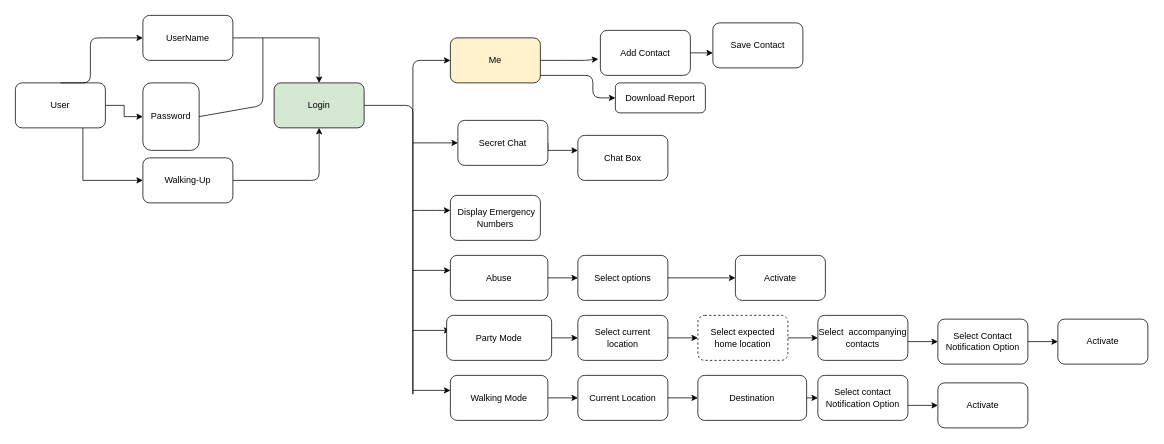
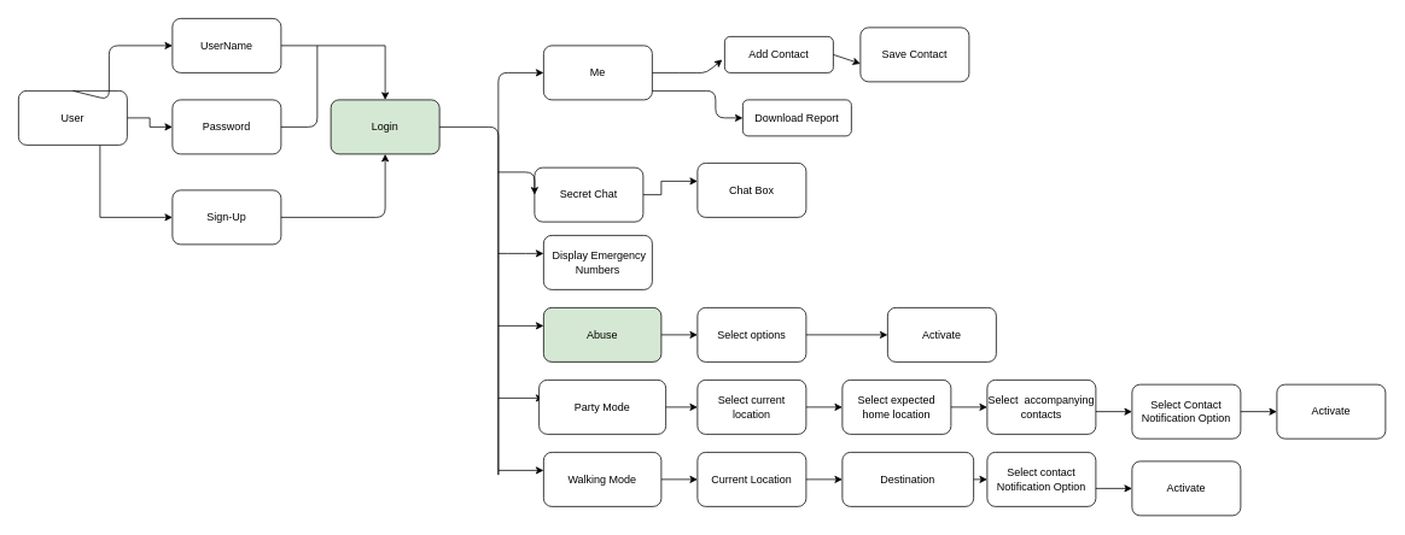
- <mxCell id="21" value="Add Contact" style="rounded=1;whiteSpace=wrap;html=1;" vertex="1" parent="1"><mxGeometry x="800" y="40" width="120" height="60" as="geometry" /></mxCell>
+ <mxCell id="21" value="Add Contact" style="rounded=1;whiteSpace=wrap;html=1;" vertex="1" parent="1"><mxGeometry x="800" y="40" width="120" height="40" as="geometry" /></mxCell>
- <mxCell id="9" value="Me" style="rounded=1;whiteSpace=wrap;html=1;fillColor=#fff2cc;" parent="1" vertex="1"><mxGeometry x="600" y="50" width="120" height="60" as="geometry" /></mxCell>
+ <mxCell id="9" value="Me" style="rounded=1;whiteSpace=wrap;html=1;" parent="1" vertex="1"><mxGeometry x="600" y="50" width="120" height="60" as="geometry" /></mxCell>
- <mxCell id="4" value="User" style="rounded=1;whiteSpace=wrap;html=1;" parent="1" vertex="1"><mxGeometry x="20" y="110" width="120" height="60" as="geometry" /></mxCell>
+ <mxCell id="4" value="User" style="rounded=1;whiteSpace=wrap;html=1;" parent="1" vertex="1"><mxGeometry x="20" y="100" width="120" height="60" as="geometry" /></mxCell>
- <mxCell id="10" value="Password" style="rounded=1;whiteSpace=wrap;html=1;" parent="1" vertex="1"><mxGeometry x="190" y="110" width="75" height="90" as="geometry" /></mxCell>
+ <mxCell id="10" value="Password" style="rounded=1;whiteSpace=wrap;html=1;" parent="1" vertex="1"><mxGeometry x="190" y="110" width="120" height="60" as="geometry" /></mxCell>
- <mxCell id="13" value="Secret Chat" style="rounded=1;whiteSpace=wrap;html=1;" parent="1" vertex="1"><mxGeometry x="610" y="160" width="120" height="60" as="geometry" /></mxCell>
+ <mxCell id="13" value="Secret Chat" style="rounded=1;whiteSpace=wrap;html=1;" parent="1" vertex="1"><mxGeometry x="590" y="185" width="120" height="60" as="geometry" /></mxCell>
- <mxCell id="11" value="Walking-Up" style="rounded=1;whiteSpace=wrap;html=1;" parent="1" vertex="1"><mxGeometry x="190" y="210" width="120" height="60" as="geometry" /></mxCell>
+ <mxCell id="11" value="Sign-Up" style="rounded=1;whiteSpace=wrap;html=1;" parent="1" vertex="1"><mxGeometry x="190" y="210" width="120" height="60" as="geometry" /></mxCell>
- <mxCell id="28" value="Abuse" style="rounded=1;whiteSpace=wrap;html=1;" vertex="1" parent="1"><mxGeometry x="600" y="340" width="130" height="60" as="geometry" /></mxCell>
+ <mxCell id="28" value="Abuse" style="rounded=1;whiteSpace=wrap;html=1;fillColor=#d5e8d4;" vertex="1" parent="1"><mxGeometry x="600" y="340" width="130" height="60" as="geometry" /></mxCell>
- <mxCell id="38" value="Select expected home location" style="rounded=1;whiteSpace=wrap;html=1;dashed=1;" vertex="1" parent="1"><mxGeometry x="930" y="420" width="120" height="60" as="geometry" /></mxCell>
+ <mxCell id="38" value="Select expected home location" style="rounded=1;whiteSpace=wrap;html=1;" vertex="1" parent="1"><mxGeometry x="930" y="420" width="120" height="60" as="geometry" /></mxCell>
